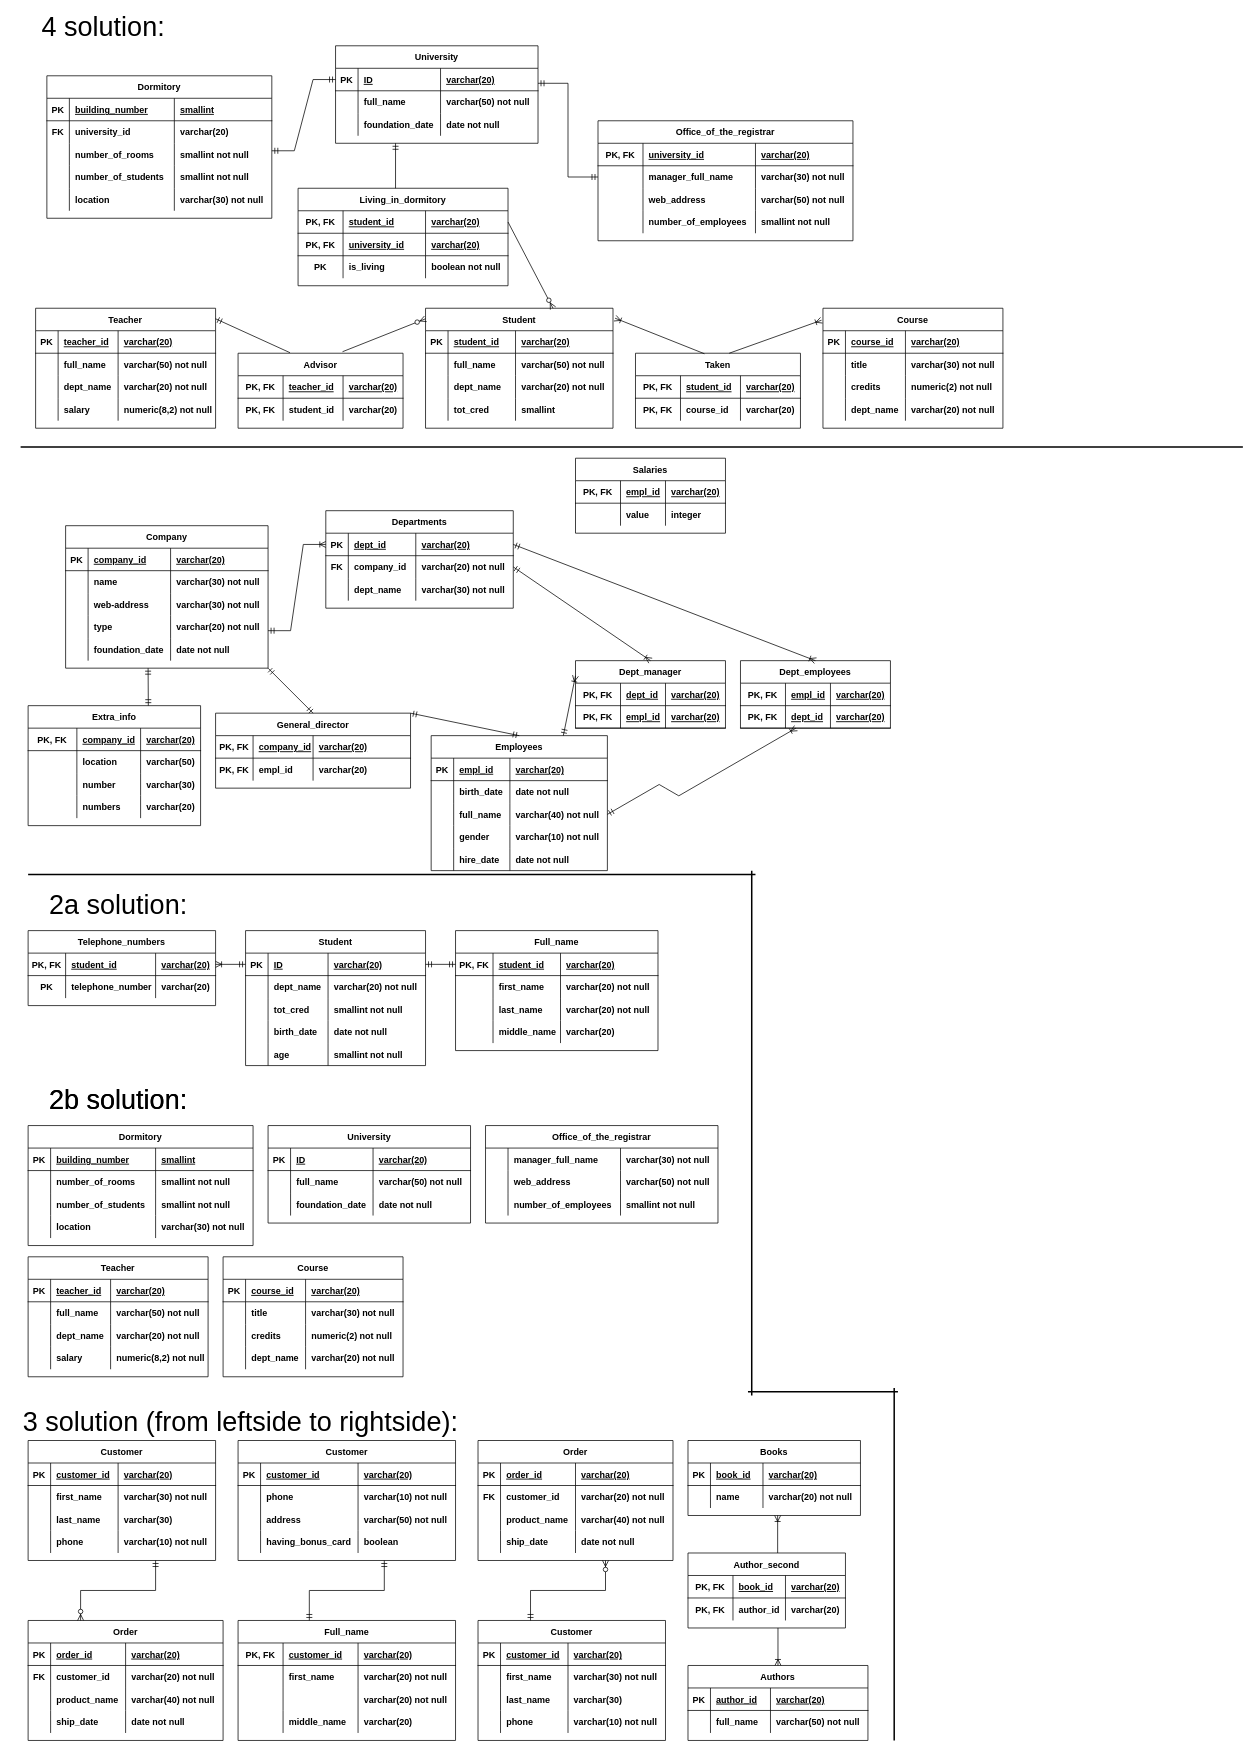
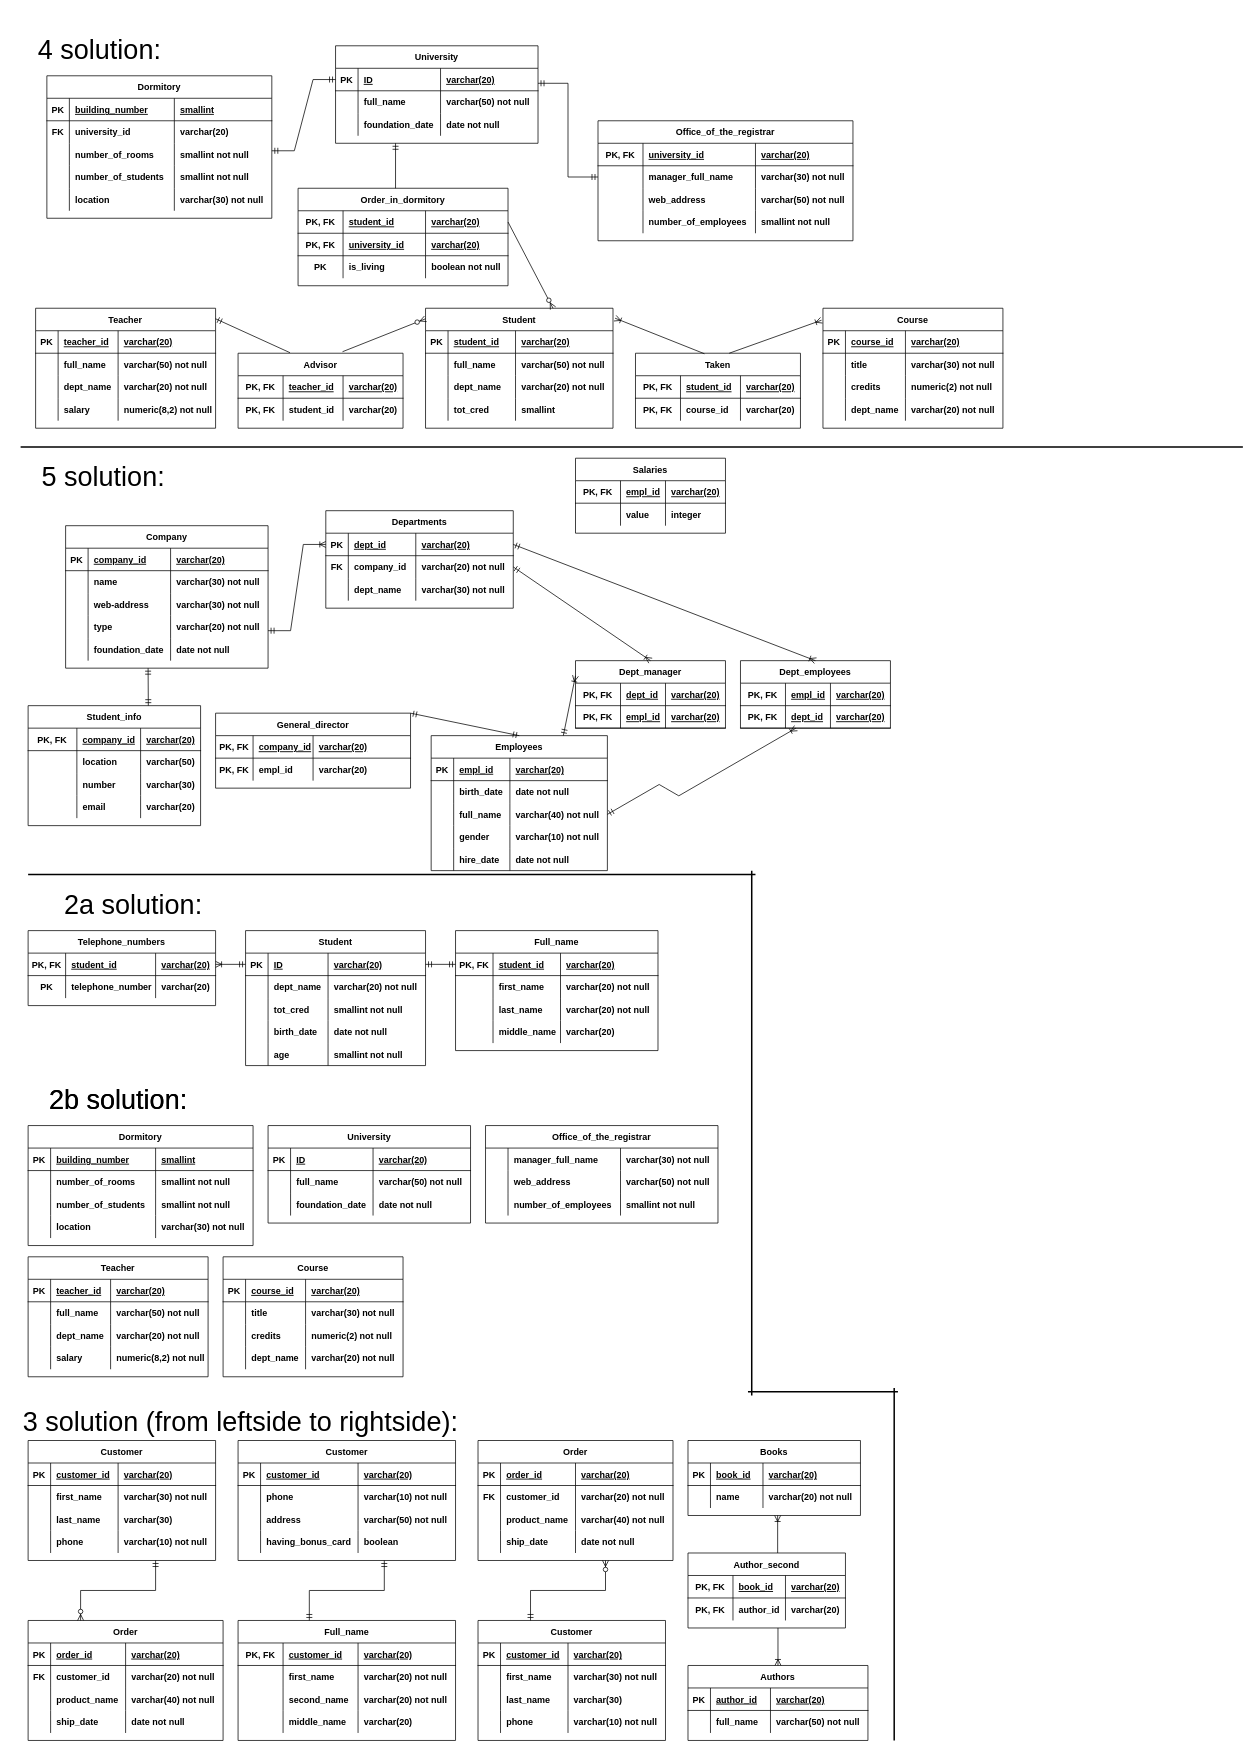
- <mxCell id="270" value="&lt;font style=&quot;font-size: 36px&quot;&gt;4 solution:&lt;/font&gt;" style="text;html=1;resizable=0;autosize=1;align=center;verticalAlign=middle;points=[];fillColor=none;strokeColor=none;rounded=0;" parent="1" vertex="1"><mxGeometry x="47" y="20" width="180" height="30" as="geometry" /></mxCell>
+ <mxCell id="270" value="&lt;font style=&quot;font-size: 36px&quot;&gt;4 solution:&lt;/font&gt;" style="text;html=1;resizable=0;autosize=1;align=center;verticalAlign=middle;points=[];fillColor=none;strokeColor=none;rounded=0;" parent="1" vertex="1"><mxGeometry x="42" y="50" width="180" height="30" as="geometry" /></mxCell>
- <mxCell id="397" value="Living_in_dormitory" style="shape=table;startSize=30;container=1;collapsible=1;childLayout=tableLayout;fixedRows=1;rowLines=0;fontStyle=1;align=center;resizeLast=1;fontSize=12;" parent="1" vertex="1"><mxGeometry x="397" y="250" width="280" height="130" as="geometry" /></mxCell>
+ <mxCell id="397" value="Order_in_dormitory" style="shape=table;startSize=30;container=1;collapsible=1;childLayout=tableLayout;fixedRows=1;rowLines=0;fontStyle=1;align=center;resizeLast=1;fontSize=12;" parent="1" vertex="1"><mxGeometry x="397" y="250" width="280" height="130" as="geometry" /></mxCell>
+ <mxCell id="413" value="&lt;font style=&quot;font-size: 36px&quot;&gt;5 solution:&lt;/font&gt;" style="text;html=1;resizable=0;autosize=1;align=center;verticalAlign=middle;points=[];fillColor=none;strokeColor=none;rounded=0;" parent="1" vertex="1"><mxGeometry x="47" y="620" width="180" height="30" as="geometry" /></mxCell>
- <mxCell id="519" value="" style="fontSize=12;html=1;endArrow=ERmandOne;startArrow=ERmandOne;rounded=0;entryX=1;entryY=1;entryDx=0;entryDy=0;exitX=0.5;exitY=0;exitDx=0;exitDy=0;" edge="1" parent="1" source="510" target="414"><mxGeometry width="100" height="100" relative="1" as="geometry"><mxPoint x="442" y="930" as="sourcePoint" /><mxPoint x="542" y="830" as="targetPoint" /></mxGeometry></mxCell>
- <mxCell id="492" value="Extra_info" style="shape=table;startSize=30;container=1;collapsible=1;childLayout=tableLayout;fixedRows=1;rowLines=0;fontStyle=1;align=center;resizeLast=1;" parent="1" vertex="1"><mxGeometry x="37" y="940" width="230" height="160" as="geometry" /></mxCell>
+ <mxCell id="492" value="Student_info" style="shape=table;startSize=30;container=1;collapsible=1;childLayout=tableLayout;fixedRows=1;rowLines=0;fontStyle=1;align=center;resizeLast=1;" parent="1" vertex="1"><mxGeometry x="37" y="940" width="230" height="160" as="geometry" /></mxCell>
- <mxCell id="507" value="numbers" style="shape=partialRectangle;connectable=0;fillColor=none;top=0;left=0;bottom=0;right=0;align=left;spacingLeft=6;overflow=hidden;fontStyle=1" parent="505" vertex="1"><mxGeometry x="65" width="85" height="30" as="geometry"><mxRectangle width="85" height="30" as="alternateBounds" /></mxGeometry></mxCell>
+ <mxCell id="507" value="email" style="shape=partialRectangle;connectable=0;fillColor=none;top=0;left=0;bottom=0;right=0;align=left;spacingLeft=6;overflow=hidden;fontStyle=1" parent="505" vertex="1"><mxGeometry x="65" width="85" height="30" as="geometry"><mxRectangle width="85" height="30" as="alternateBounds" /></mxGeometry></mxCell>
- <mxCell id="51" value="&lt;font style=&quot;font-size: 36px&quot;&gt;2a solution:&lt;/font&gt;" style="text;html=1;resizable=0;autosize=1;align=center;verticalAlign=middle;points=[];fillColor=none;strokeColor=none;rounded=0;" parent="1" vertex="1"><mxGeometry x="57" y="1190" width="200" height="30" as="geometry" /></mxCell>
+ <mxCell id="51" value="&lt;font style=&quot;font-size: 36px&quot;&gt;2a solution:&lt;/font&gt;" style="text;html=1;resizable=0;autosize=1;align=center;verticalAlign=middle;points=[];fillColor=none;strokeColor=none;rounded=0;" parent="1" vertex="1"><mxGeometry x="77" y="1190" width="200" height="30" as="geometry" /></mxCell>
+ <mxCell id="195" value="second_name" style="shape=partialRectangle;connectable=0;fillColor=none;top=0;left=0;bottom=0;right=0;align=left;spacingLeft=6;overflow=hidden;fontSize=12;fontStyle=1" parent="193" vertex="1"><mxGeometry x="60" width="100" height="30" as="geometry"><mxRectangle width="100" height="30" as="alternateBounds" /></mxGeometry></mxCell>
